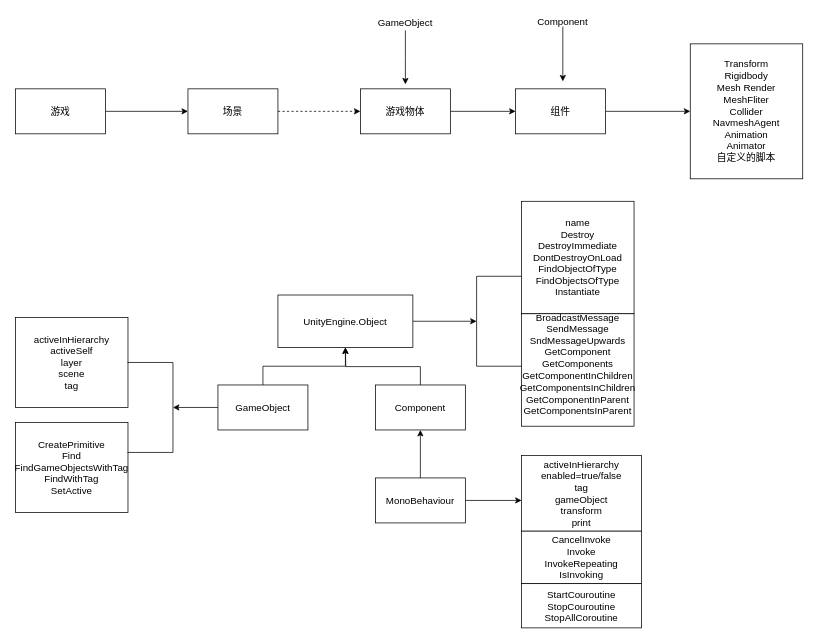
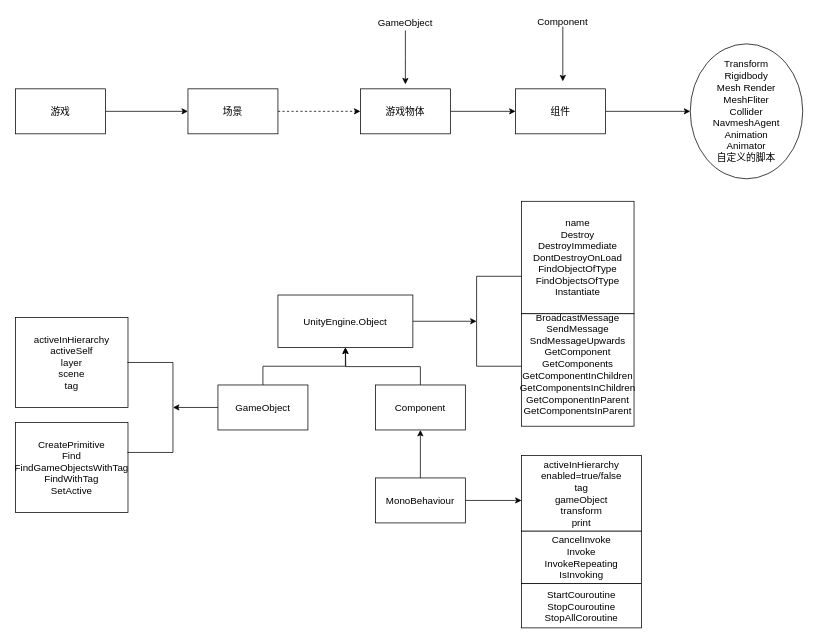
- <mxCell id="10" value="&lt;span style=&quot;font-size: 13px;&quot;&gt;Transform&lt;/span&gt;&lt;div style=&quot;font-size: 13px;&quot;&gt;Rigidbody&lt;/div&gt;&lt;div style=&quot;font-size: 13px;&quot;&gt;Mesh Render&lt;/div&gt;&lt;div style=&quot;font-size: 13px;&quot;&gt;MeshFliter&lt;/div&gt;&lt;div style=&quot;font-size: 13px;&quot;&gt;Collider&lt;/div&gt;&lt;div style=&quot;font-size: 13px;&quot;&gt;NavmeshAgent&lt;/div&gt;&lt;div style=&quot;font-size: 13px;&quot;&gt;Animation&lt;/div&gt;&lt;div style=&quot;font-size: 13px;&quot;&gt;Animator&lt;/div&gt;&lt;div style=&quot;font-size: 13px;&quot;&gt;自定义的脚本&lt;/div&gt;" style="rounded=0;whiteSpace=wrap;html=1;fontSize=13;labelPosition=center;verticalLabelPosition=middle;align=center;verticalAlign=middle;" parent="1" vertex="1"><mxGeometry x="920" y="58" width="150" height="180" as="geometry" /></mxCell>
+ <mxCell id="10" value="&lt;span style=&quot;font-size: 13px;&quot;&gt;Transform&lt;/span&gt;&lt;div style=&quot;font-size: 13px;&quot;&gt;Rigidbody&lt;/div&gt;&lt;div style=&quot;font-size: 13px;&quot;&gt;Mesh Render&lt;/div&gt;&lt;div style=&quot;font-size: 13px;&quot;&gt;MeshFliter&lt;/div&gt;&lt;div style=&quot;font-size: 13px;&quot;&gt;Collider&lt;/div&gt;&lt;div style=&quot;font-size: 13px;&quot;&gt;NavmeshAgent&lt;/div&gt;&lt;div style=&quot;font-size: 13px;&quot;&gt;Animation&lt;/div&gt;&lt;div style=&quot;font-size: 13px;&quot;&gt;Animator&lt;/div&gt;&lt;div style=&quot;font-size: 13px;&quot;&gt;自定义的脚本&lt;/div&gt;" style="ellipse;whiteSpace=wrap;html=1;fontSize=13;labelPosition=center;verticalLabelPosition=middle;align=center;verticalAlign=middle;" parent="1" vertex="1"><mxGeometry x="920" y="58" width="150" height="180" as="geometry" /></mxCell>
